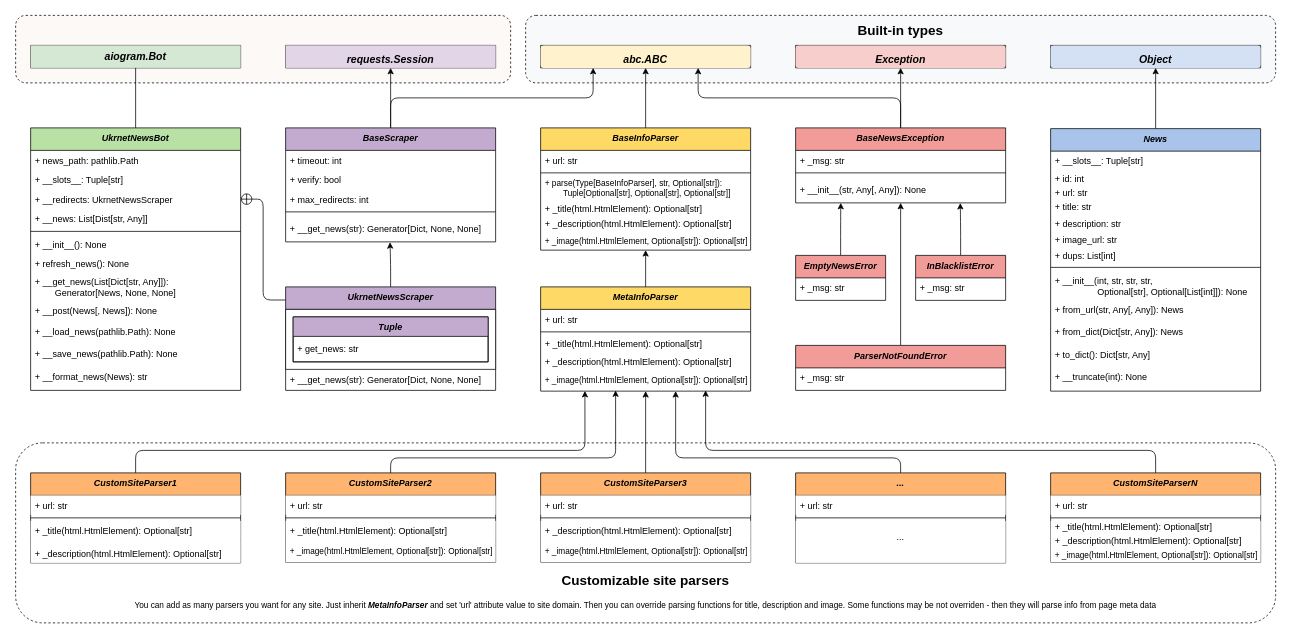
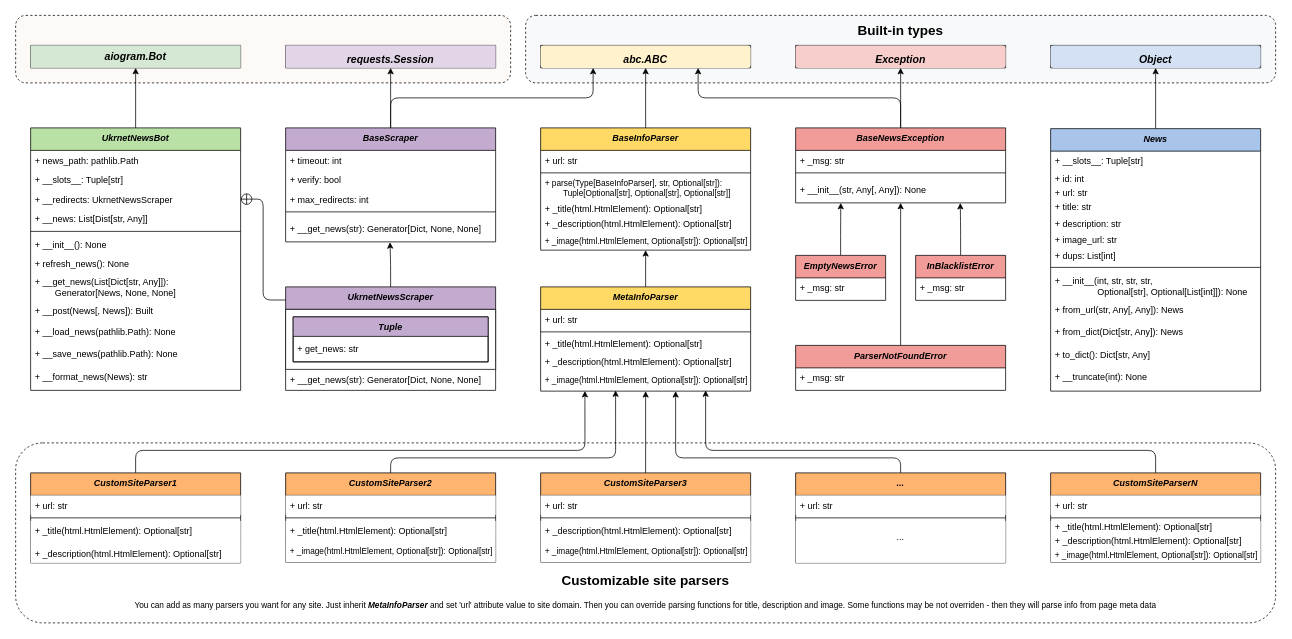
- <mxCell id="16" style="edgeStyle=orthogonalEdgeStyle;rounded=1;orthogonalLoop=1;jettySize=auto;html=1;exitX=0.5;exitY=0;exitDx=0;exitDy=0;entryX=0.5;entryY=1;entryDx=0;entryDy=0;endArrow=none;" edge="1" parent="1" source="17" target="11"><mxGeometry relative="1" as="geometry" /></mxCell>
+ <mxCell id="16" style="edgeStyle=orthogonalEdgeStyle;rounded=1;orthogonalLoop=1;jettySize=auto;html=1;exitX=0.5;exitY=0;exitDx=0;exitDy=0;entryX=0.5;entryY=1;entryDx=0;entryDy=0;" edge="1" parent="1" source="17" target="11"><mxGeometry relative="1" as="geometry" /></mxCell>
- <mxCell id="26" value="+ __post(News[, News]): None" style="text;strokeColor=none;fillColor=none;align=left;verticalAlign=top;spacingLeft=4;spacingRight=4;overflow=hidden;rotatable=0;points=[[0,0.5],[1,0.5]];portConstraint=eastwest;" vertex="1" parent="17"><mxGeometry y="230" width="280" height="30" as="geometry" /></mxCell>
+ <mxCell id="26" value="+ __post(News[, News]): Built" style="text;strokeColor=none;fillColor=none;align=left;verticalAlign=top;spacingLeft=4;spacingRight=4;overflow=hidden;rotatable=0;points=[[0,0.5],[1,0.5]];portConstraint=eastwest;" vertex="1" parent="17"><mxGeometry y="230" width="280" height="30" as="geometry" /></mxCell>
